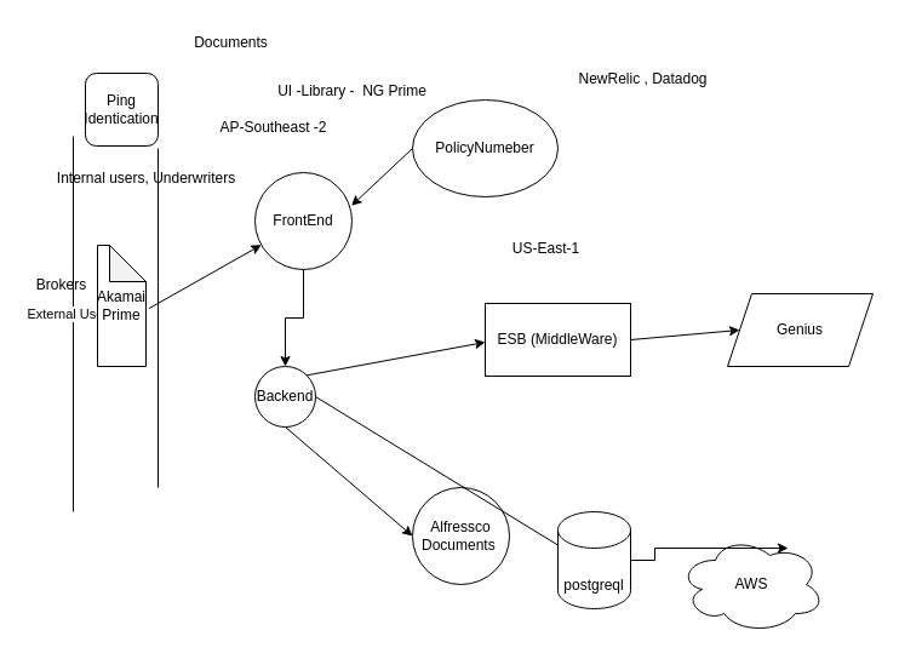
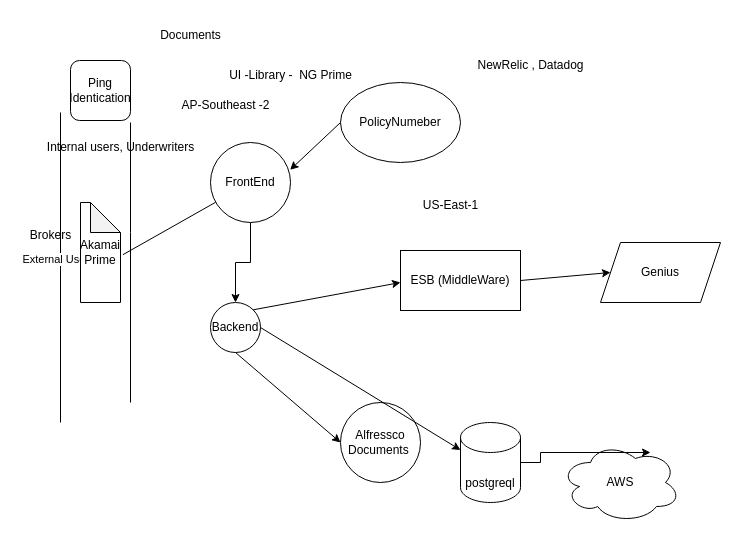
- <mxCell id="27" value="" style="endArrow=classic;html=1;rounded=0;exitX=1.06;exitY=0.522;exitDx=0;exitDy=0;exitPerimeter=0;" edge="1" parent="1" source="26" target="3"><mxGeometry width="50" height="50" relative="1" as="geometry"><mxPoint x="140" y="252" as="sourcePoint" /><mxPoint x="190" y="202" as="targetPoint" /></mxGeometry></mxCell>
+ <mxCell id="27" value="" style="endArrow=none;html=1;rounded=0;exitX=1.06;exitY=0.522;exitDx=0;exitDy=0;exitPerimeter=0;" edge="1" parent="1" source="26" target="3"><mxGeometry width="50" height="50" relative="1" as="geometry"><mxPoint x="140" y="252" as="sourcePoint" /><mxPoint x="190" y="202" as="targetPoint" /></mxGeometry></mxCell>
- <mxCell id="16" value="" style="endArrow=none;html=1;rounded=0;entryX=0;entryY=0;entryDx=0;entryDy=27.5;entryPerimeter=0;exitX=1;exitY=0.5;exitDx=0;exitDy=0;" edge="1" parent="1" source="4" target="11"><mxGeometry width="50" height="50" relative="1" as="geometry"><mxPoint x="270" y="322" as="sourcePoint" /><mxPoint x="460" y="272" as="targetPoint" /></mxGeometry></mxCell>
+ <mxCell id="16" value="" style="endArrow=classic;html=1;rounded=0;entryX=0;entryY=0;entryDx=0;entryDy=27.5;entryPerimeter=0;exitX=1;exitY=0.5;exitDx=0;exitDy=0;" edge="1" parent="1" source="4" target="11"><mxGeometry width="50" height="50" relative="1" as="geometry"><mxPoint x="270" y="322" as="sourcePoint" /><mxPoint x="460" y="272" as="targetPoint" /></mxGeometry></mxCell>
